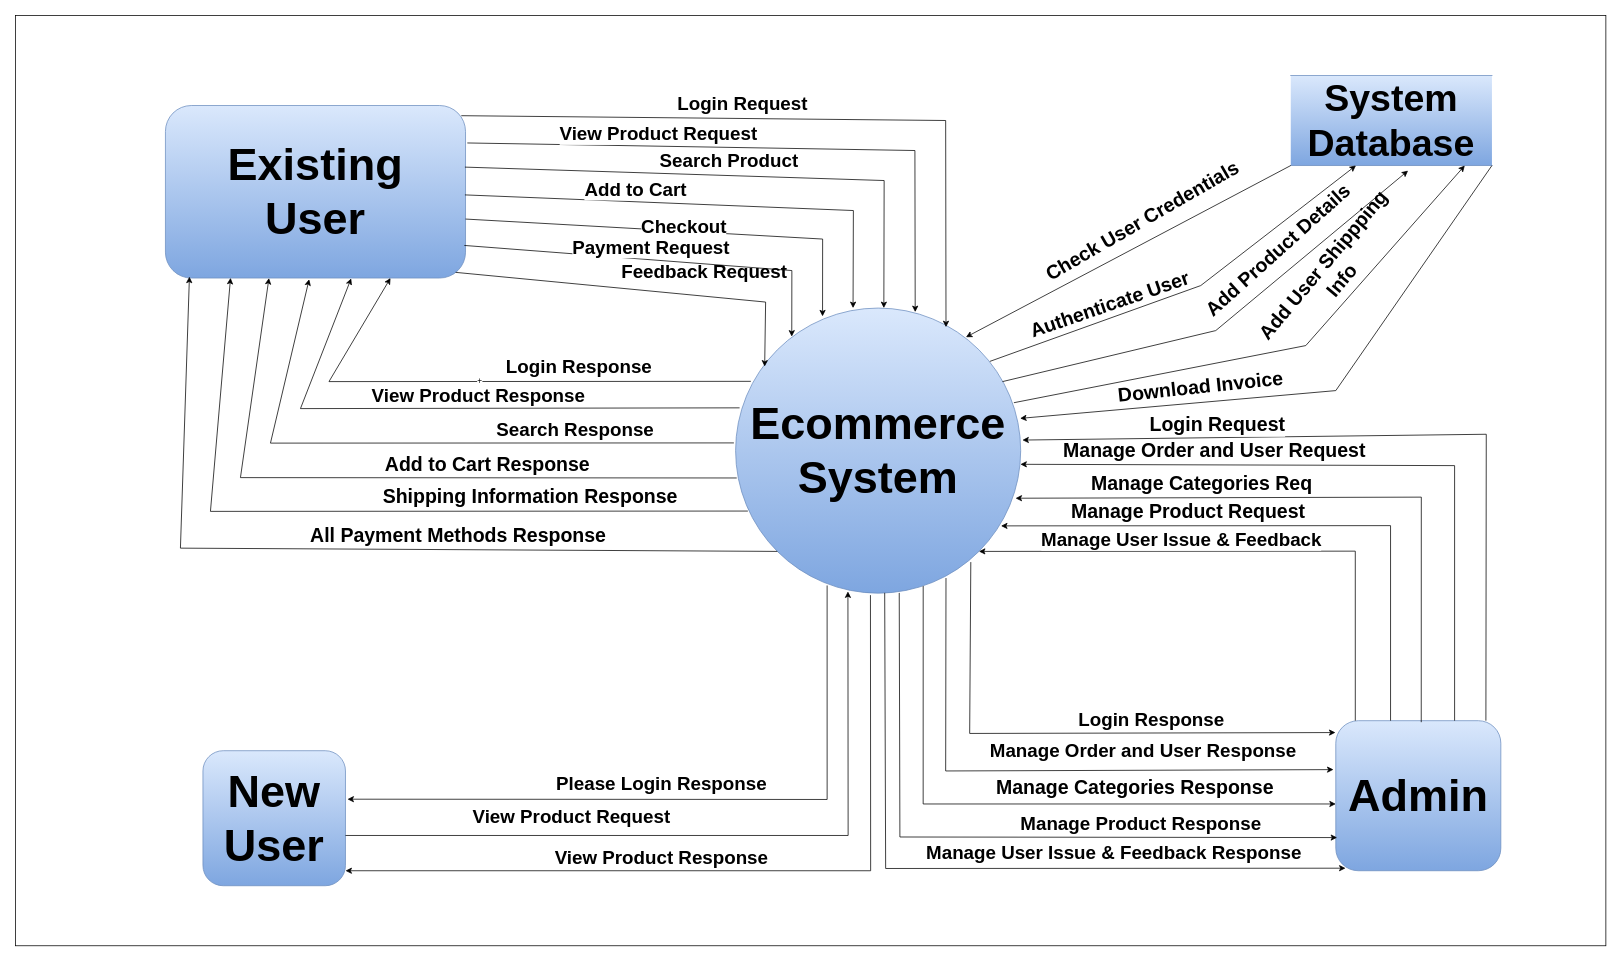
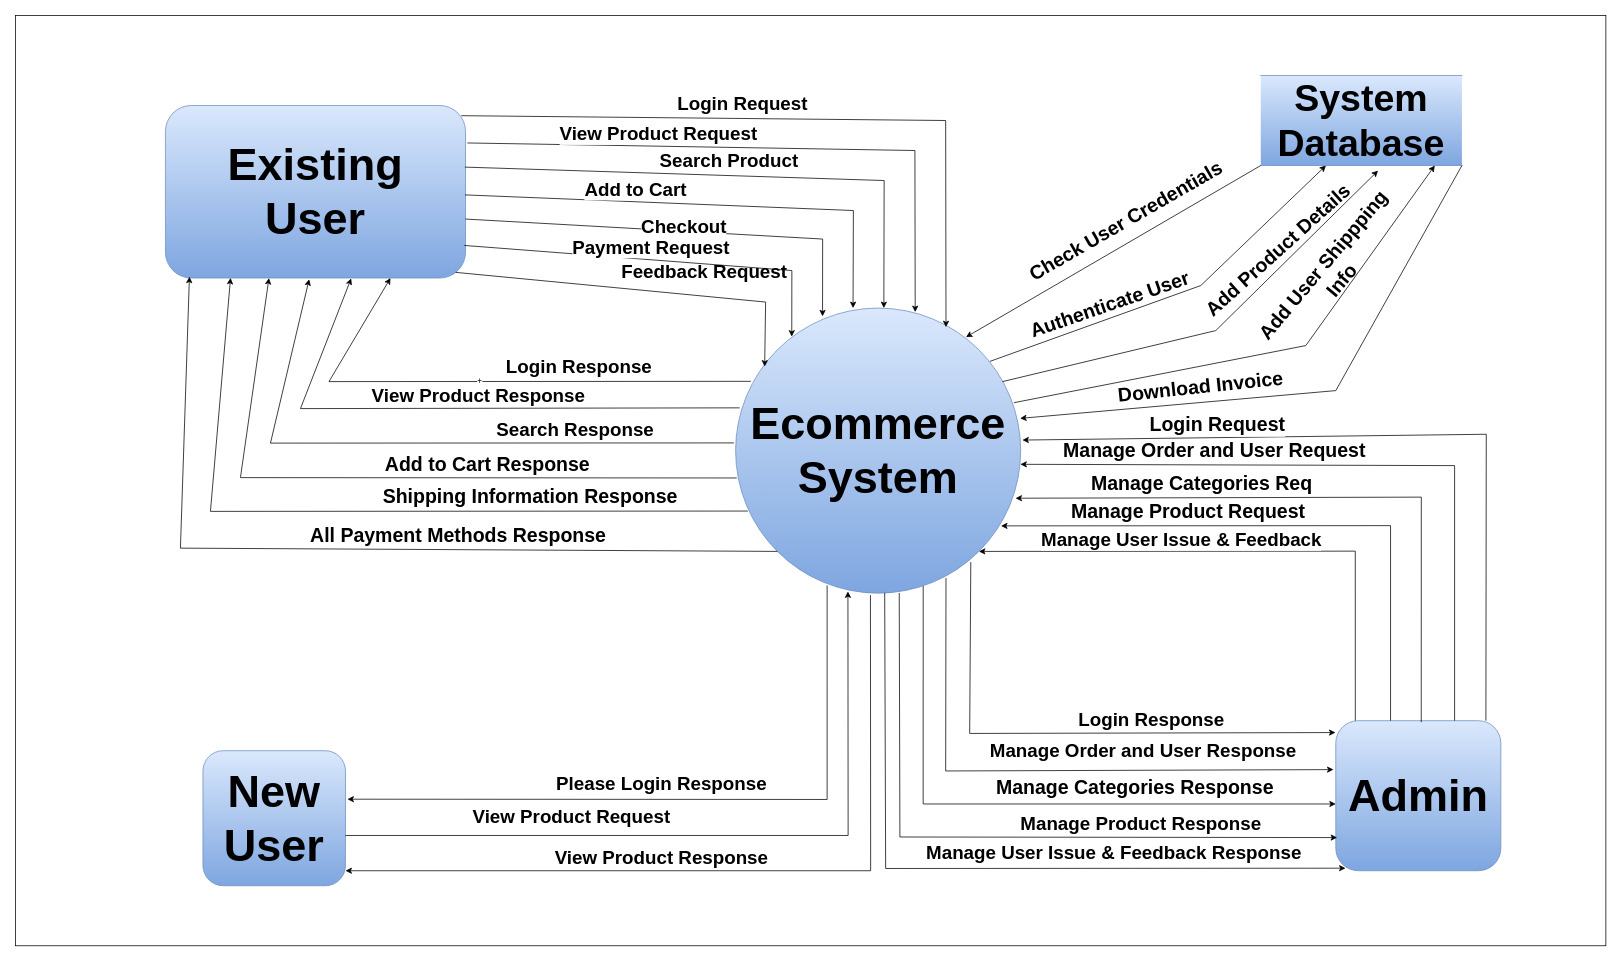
- <mxCell id="7" value="&lt;font style=&quot;font-size: 50px;&quot;&gt;System Database&lt;/font&gt;" style="html=1;dashed=0;whiteSpace=wrap;shape=partialRectangle;right=0;left=0;fontSize=50;fillColor=#dae8fc;gradientColor=#7ea6e0;strokeColor=#6c8ebf;fontStyle=1" parent="1" vertex="1"><mxGeometry x="1720" y="100" width="268.14" height="120" as="geometry" /></mxCell>
+ <mxCell id="7" value="&lt;font style=&quot;font-size: 50px;&quot;&gt;System Database&lt;/font&gt;" style="html=1;dashed=0;whiteSpace=wrap;shape=partialRectangle;right=0;left=0;fontSize=50;fillColor=#dae8fc;gradientColor=#7ea6e0;strokeColor=#6c8ebf;fontStyle=1" parent="1" vertex="1"><mxGeometry x="1680" y="100" width="268.14" height="120" as="geometry" /></mxCell>
